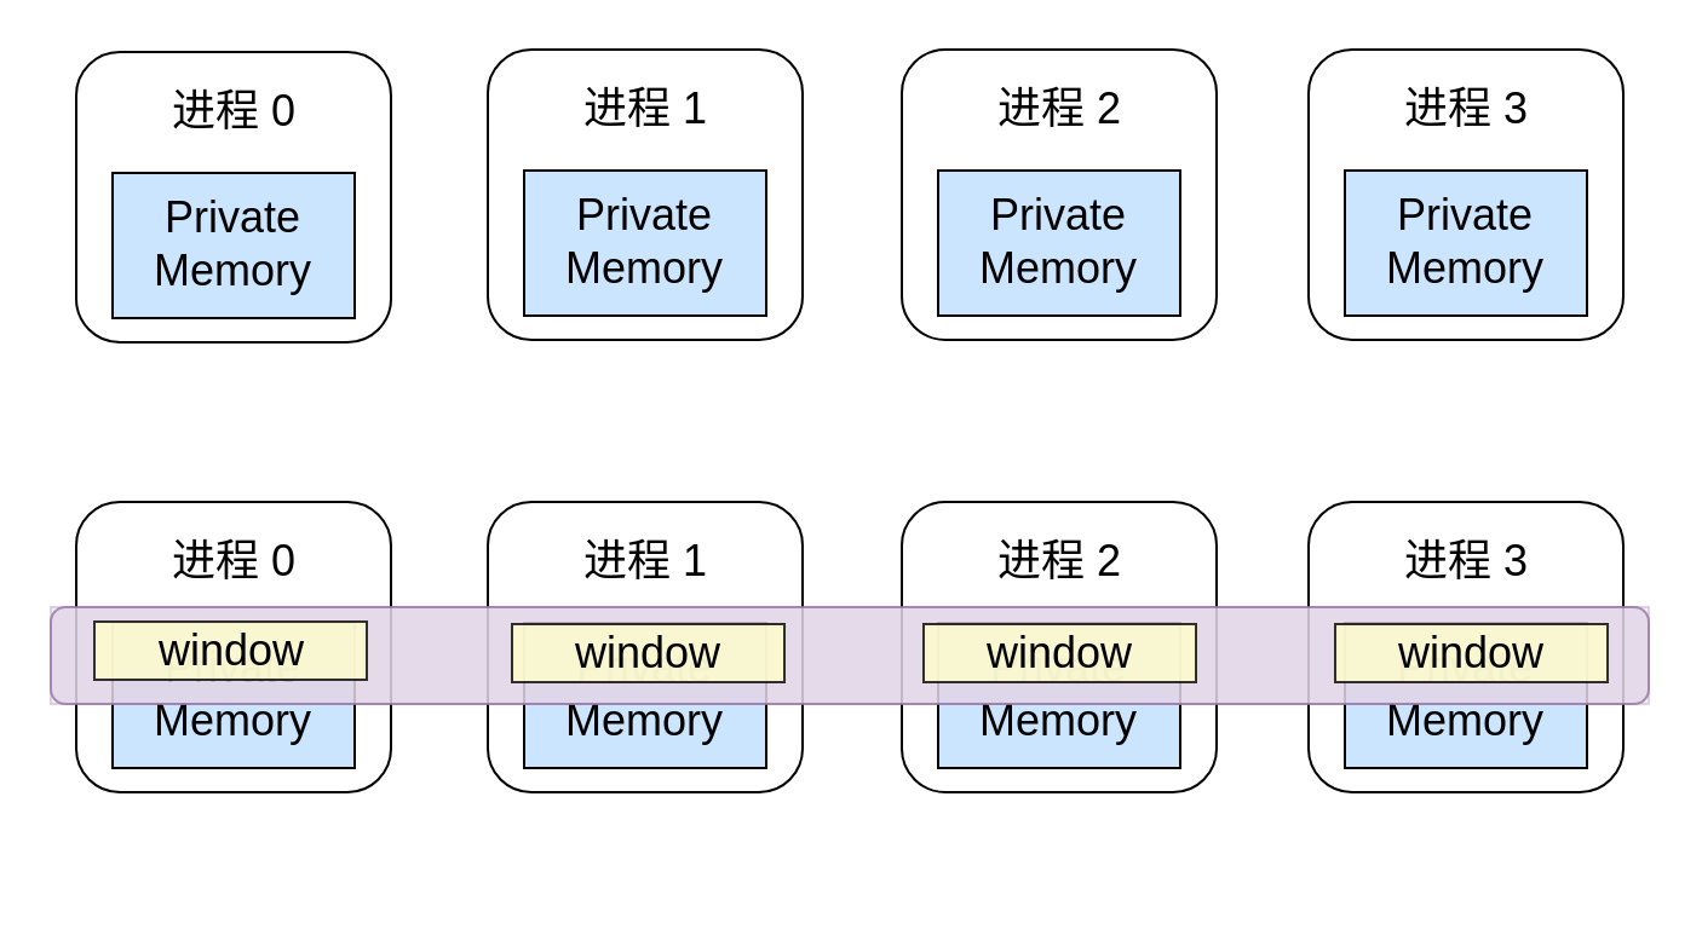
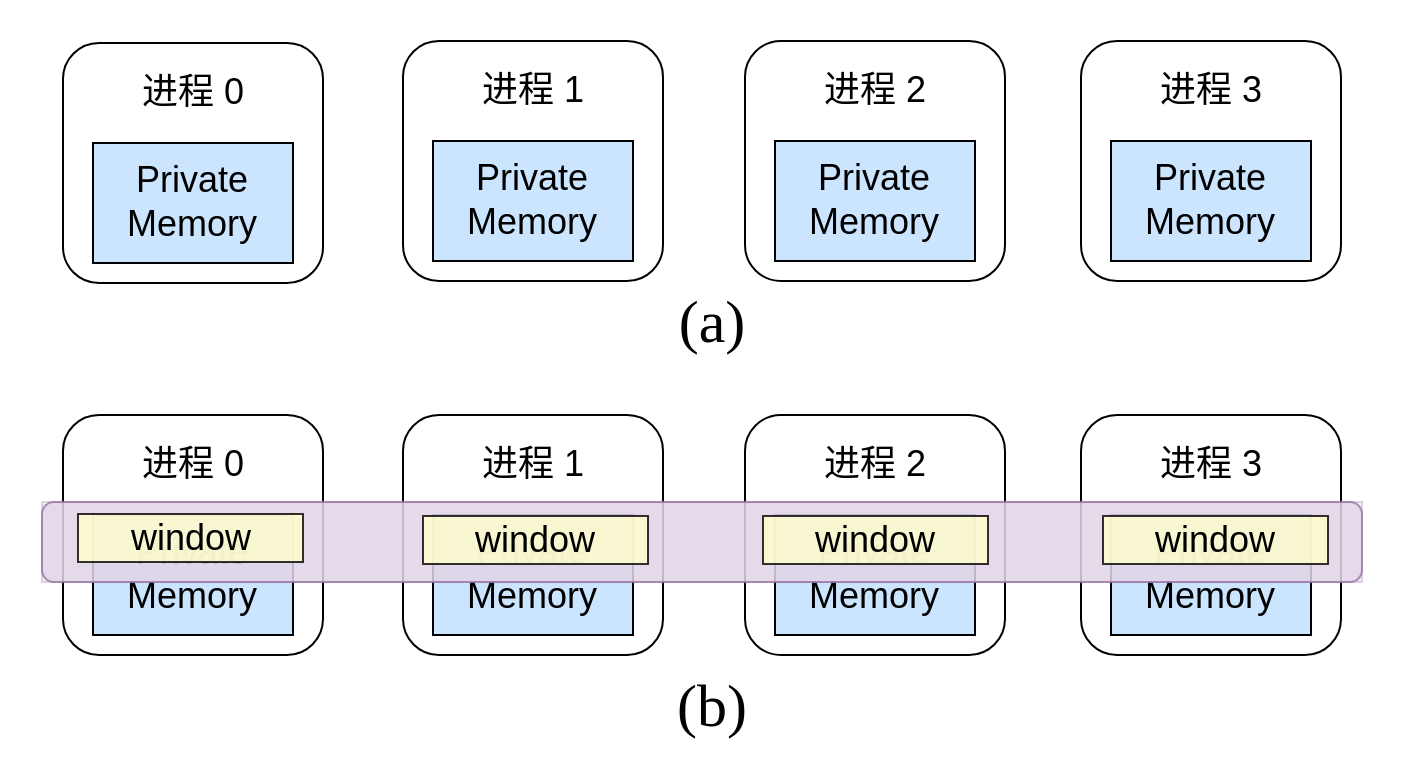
+ <mxCell id="42" value="&lt;font face=&quot;Times New Roman&quot; style=&quot;font-size: 30px;&quot;&gt;(a)&lt;/font&gt;" style="text;html=1;strokeColor=none;fillColor=none;align=center;verticalAlign=middle;whiteSpace=wrap;rounded=0;fontSize=30;" parent="1" vertex="1"><mxGeometry x="325.75" y="145" width="60" height="30" as="geometry" /></mxCell>
+ <mxCell id="43" value="&lt;font face=&quot;Times New Roman&quot; style=&quot;font-size: 30px;&quot;&gt;(b)&lt;/font&gt;" style="text;html=1;strokeColor=none;fillColor=none;align=center;verticalAlign=middle;whiteSpace=wrap;rounded=0;fontSize=30;" parent="1" vertex="1"><mxGeometry x="325.75" y="337" width="60" height="30" as="geometry" /></mxCell>
